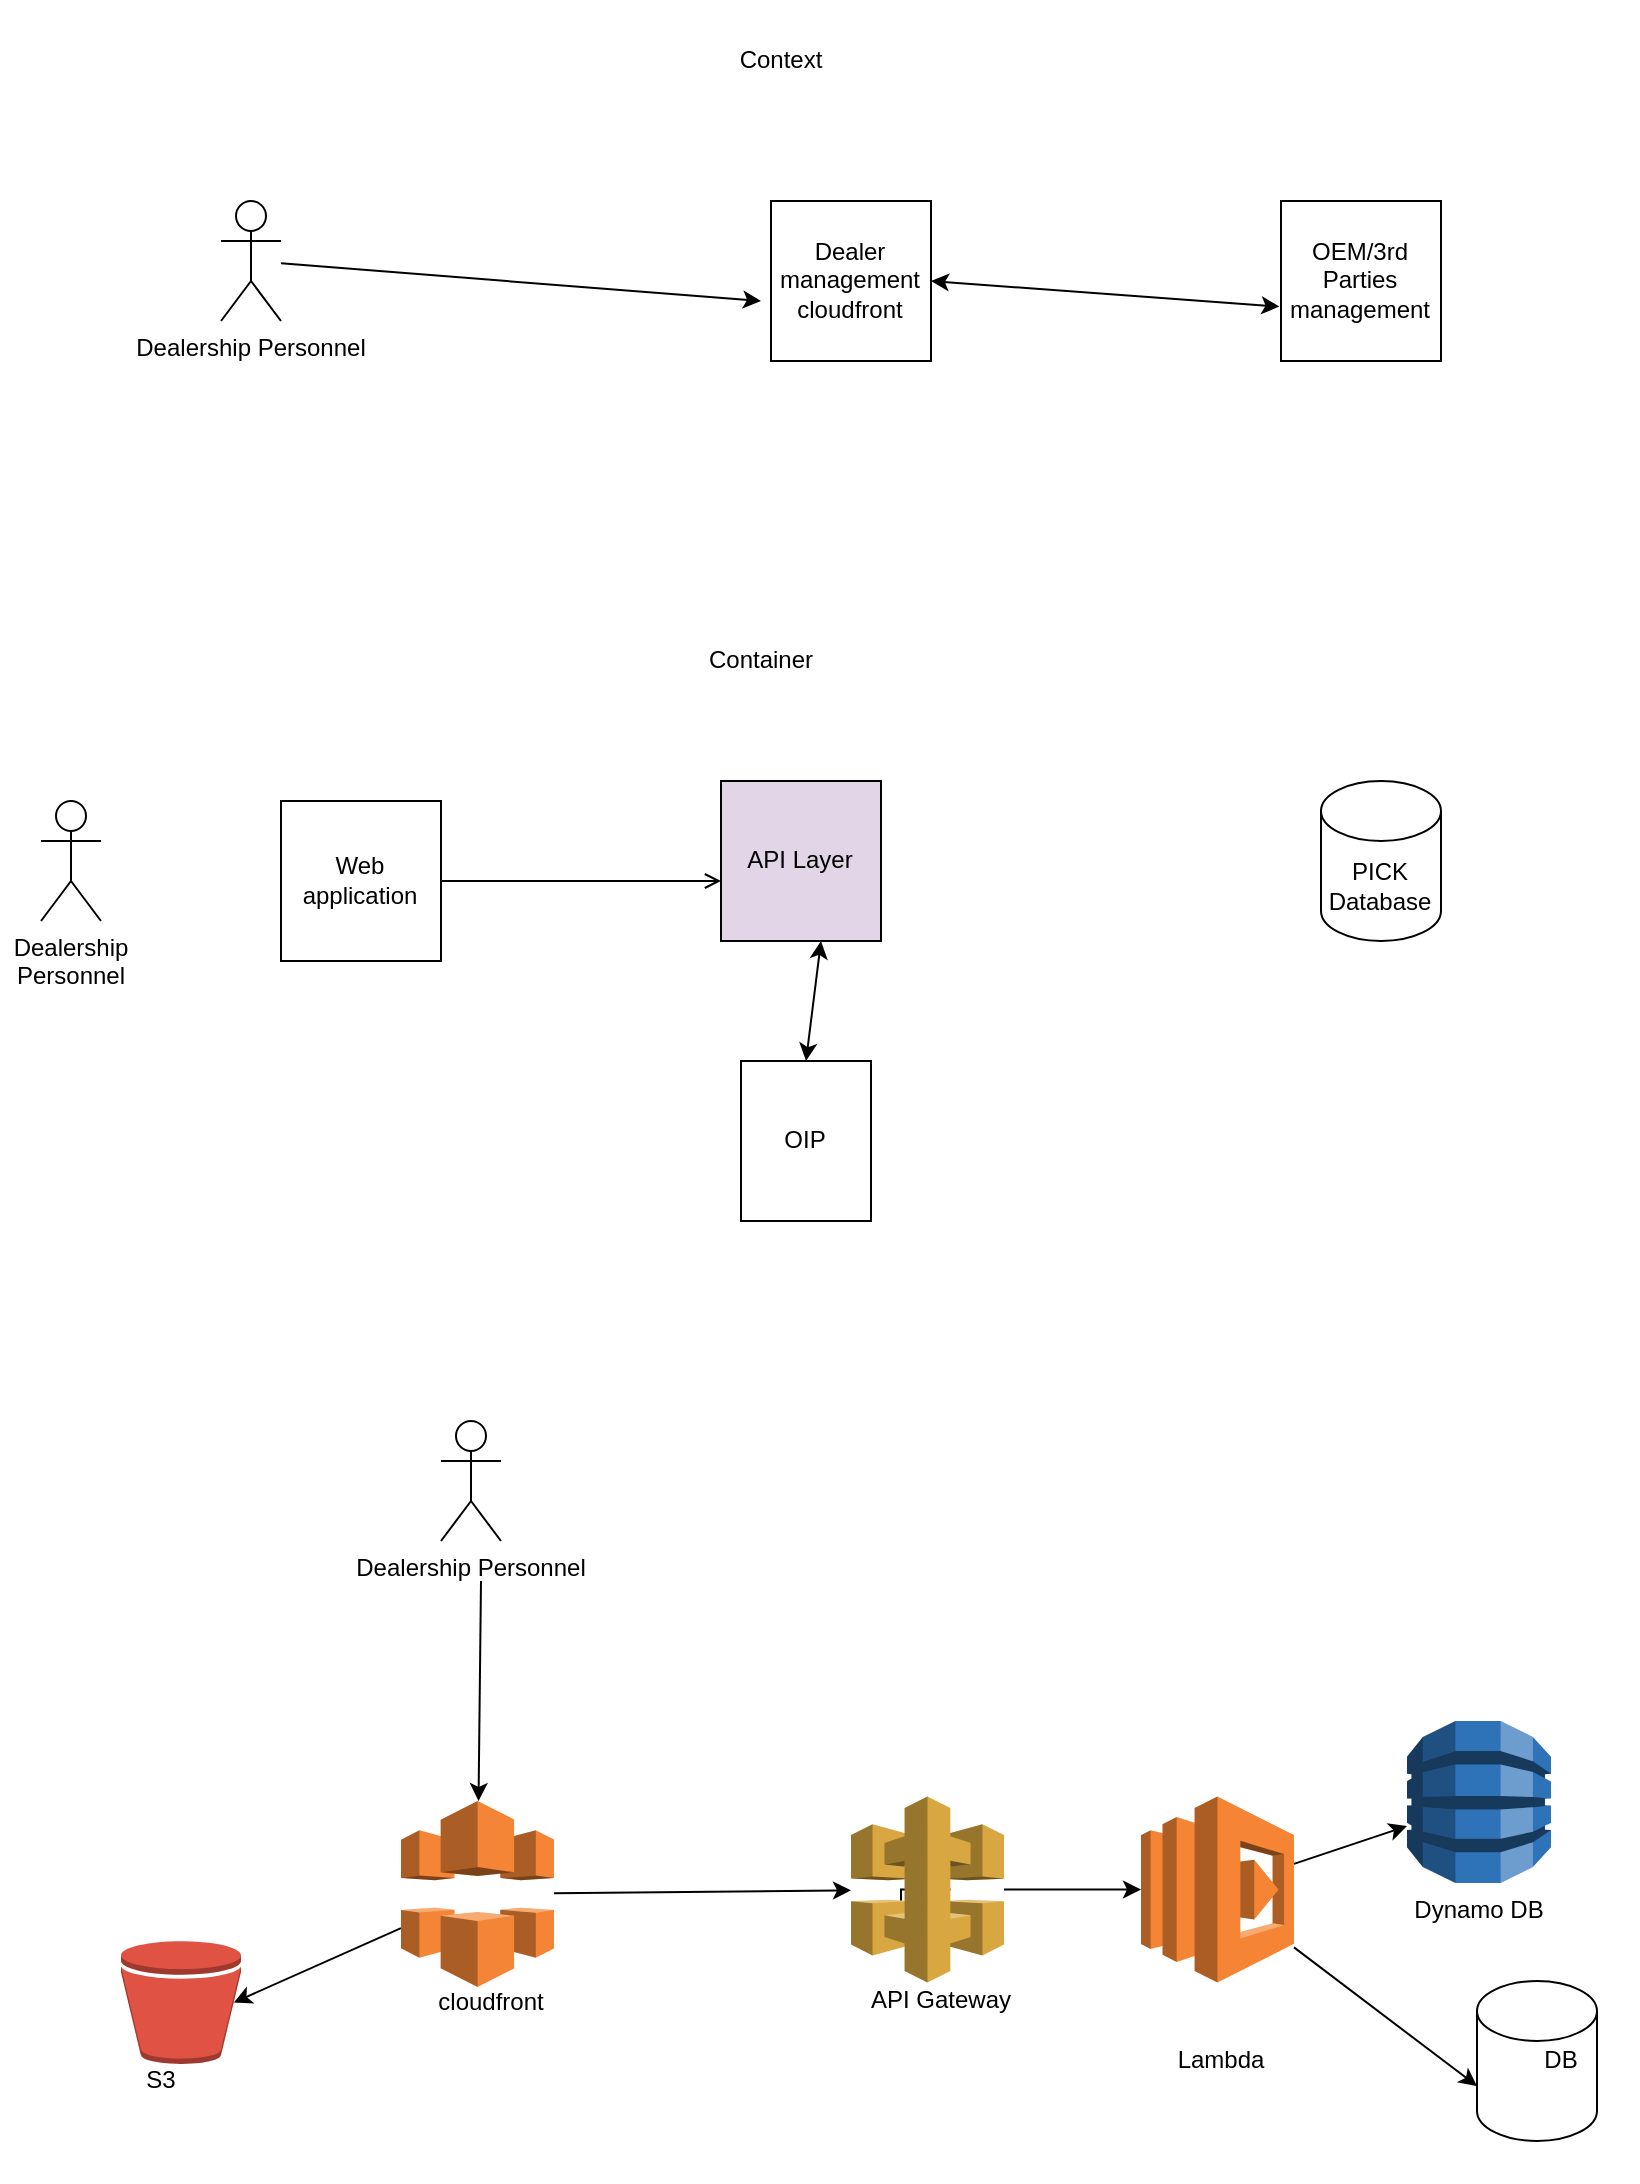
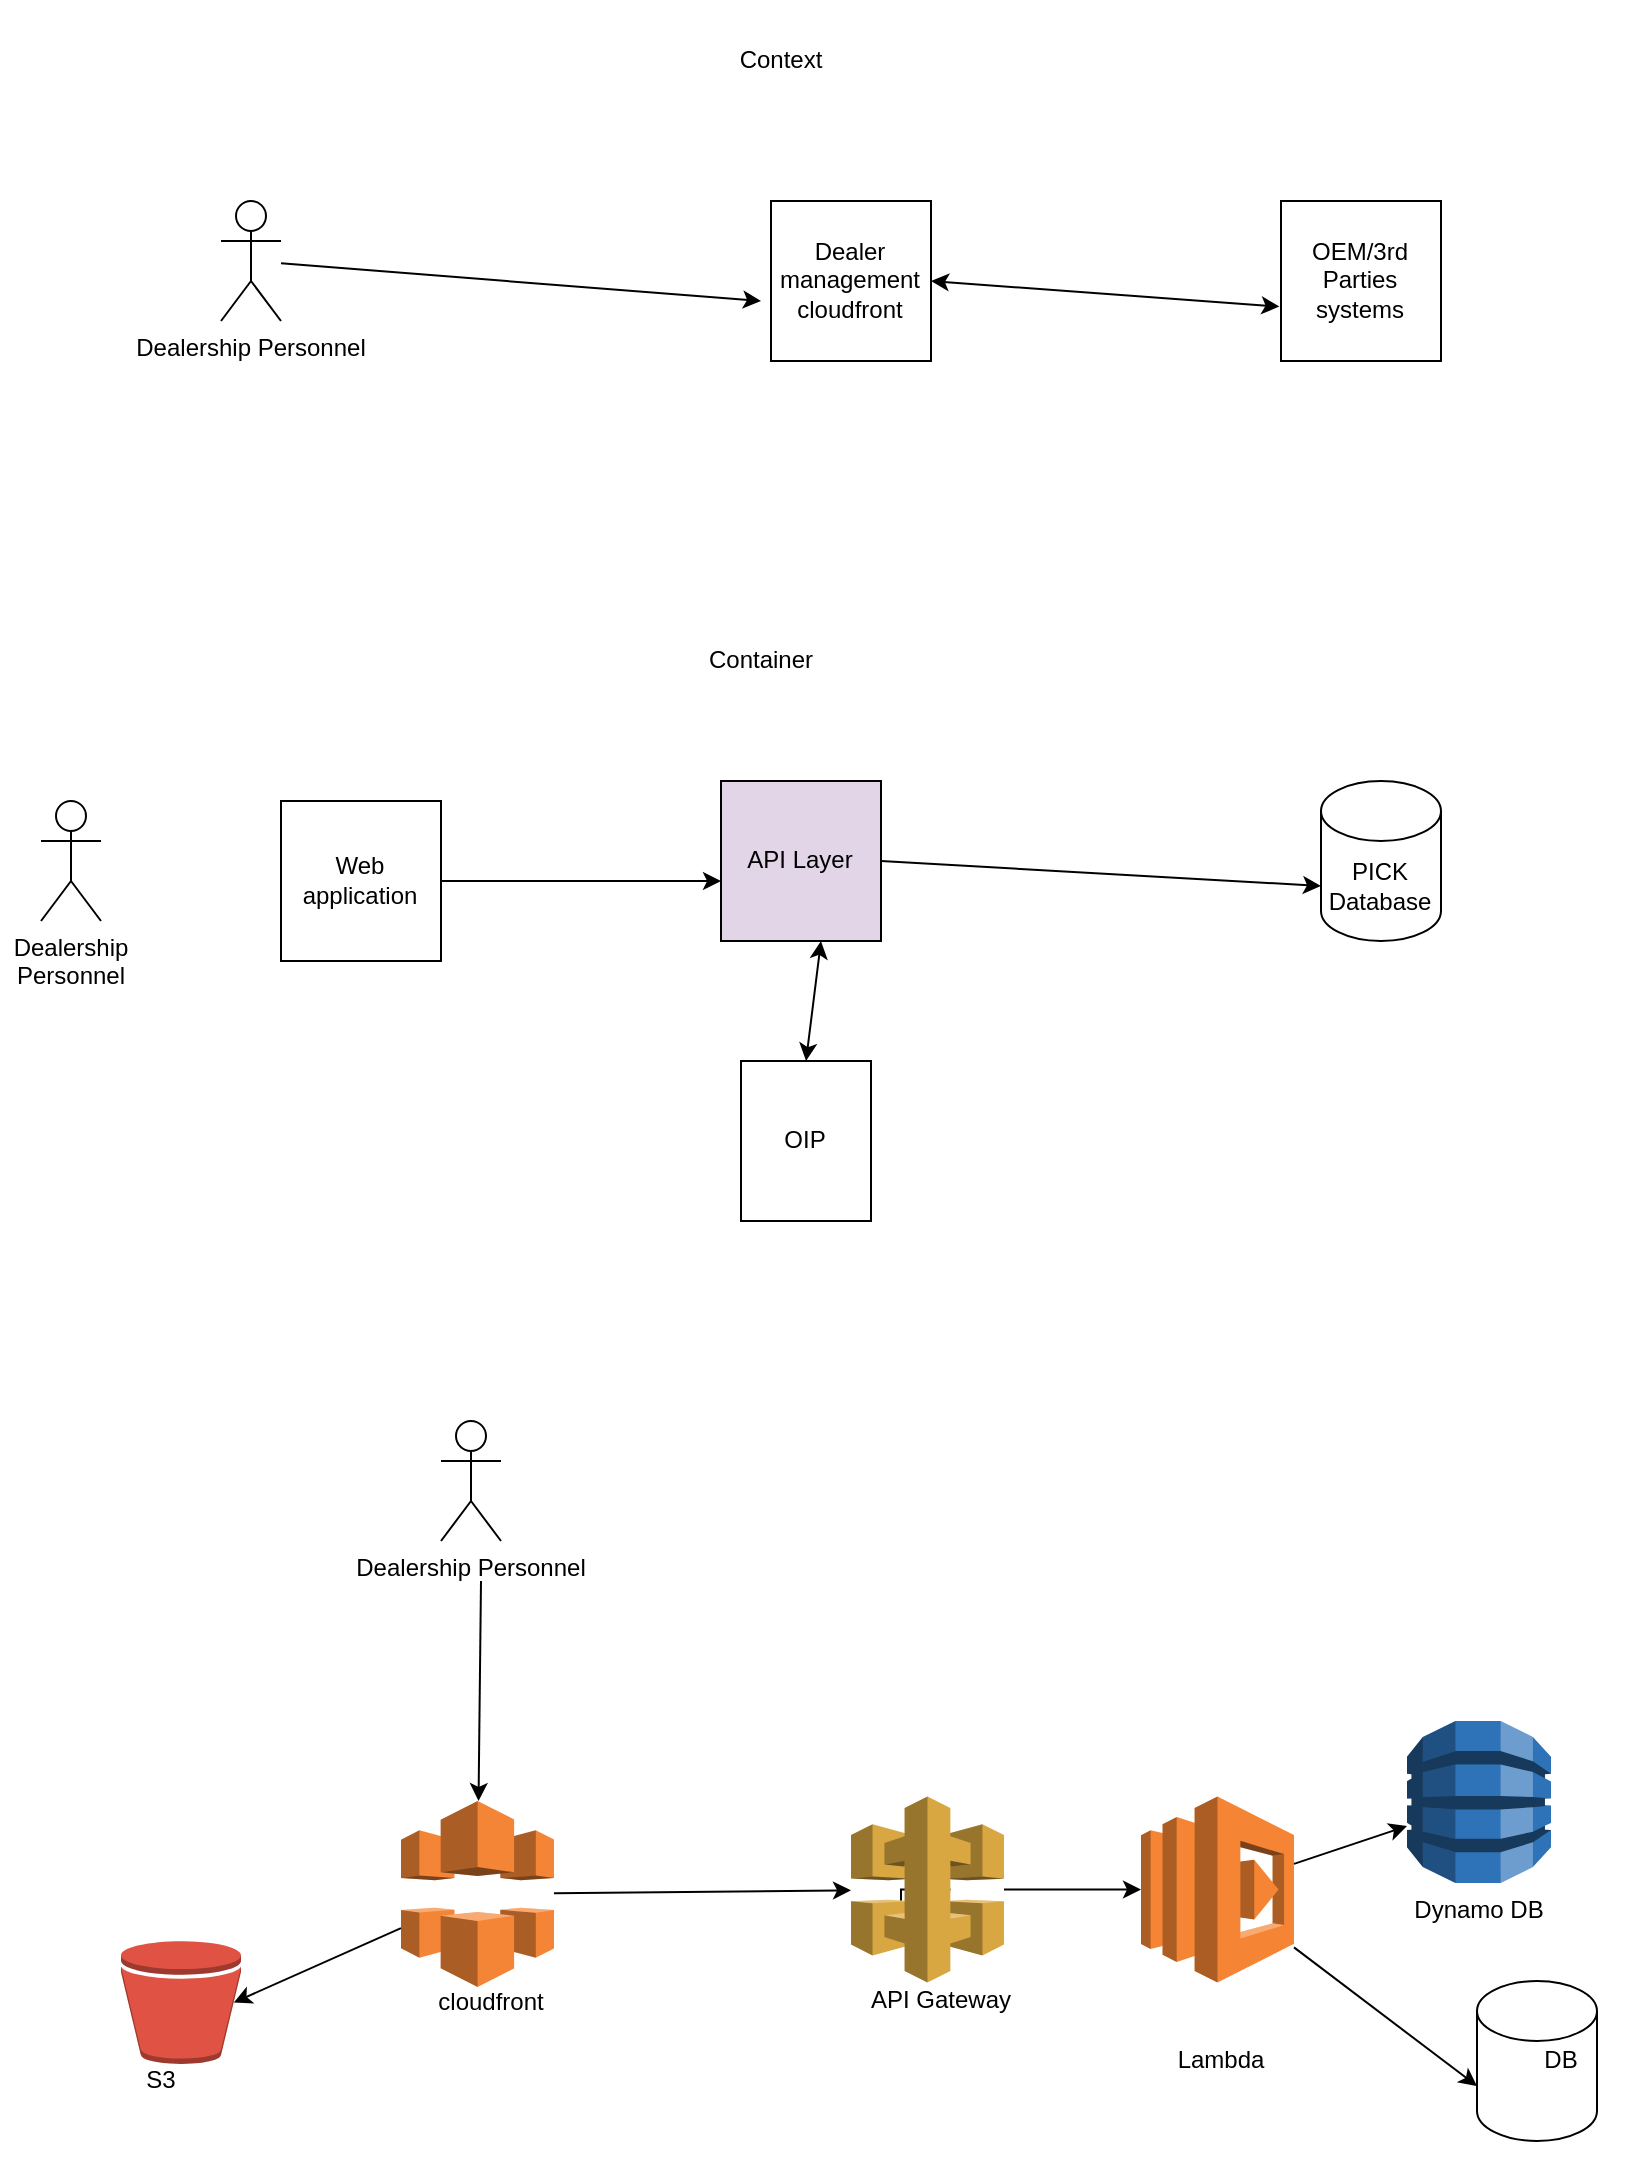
- <mxCell id="3" value="OEM/3rd Parties management" style="whiteSpace=wrap;html=1;aspect=fixed;" parent="1" vertex="1"><mxGeometry x="640" y="100" width="80" height="80" as="geometry" /></mxCell>
+ <mxCell id="3" value="OEM/3rd Parties systems" style="whiteSpace=wrap;html=1;aspect=fixed;" parent="1" vertex="1"><mxGeometry x="640" y="100" width="80" height="80" as="geometry" /></mxCell>
+ <mxCell id="13" value="" style="endArrow=classic;html=1;entryX=0;entryY=0;entryDx=0;entryDy=52.5;entryPerimeter=0;exitX=1;exitY=0.5;exitDx=0;exitDy=0;" parent="1" source="10" target="11" edge="1"><mxGeometry width="50" height="50" relative="1" as="geometry"><mxPoint x="490" y="450" as="sourcePoint" /><mxPoint x="540" y="400" as="targetPoint" /></mxGeometry></mxCell>
- <mxCell id="12" value="" style="endArrow=open;html=1;entryX=0;entryY=0.625;entryDx=0;entryDy=0;entryPerimeter=0;exitX=1;exitY=0.5;exitDx=0;exitDy=0;" parent="1" source="9" target="10" edge="1"><mxGeometry width="50" height="50" relative="1" as="geometry"><mxPoint x="220" y="460" as="sourcePoint" /><mxPoint x="270" y="410" as="targetPoint" /></mxGeometry></mxCell>
+ <mxCell id="12" value="" style="endArrow=classic;html=1;entryX=0;entryY=0.625;entryDx=0;entryDy=0;entryPerimeter=0;exitX=1;exitY=0.5;exitDx=0;exitDy=0;" parent="1" source="9" target="10" edge="1"><mxGeometry width="50" height="50" relative="1" as="geometry"><mxPoint x="220" y="460" as="sourcePoint" /><mxPoint x="270" y="410" as="targetPoint" /></mxGeometry></mxCell>
